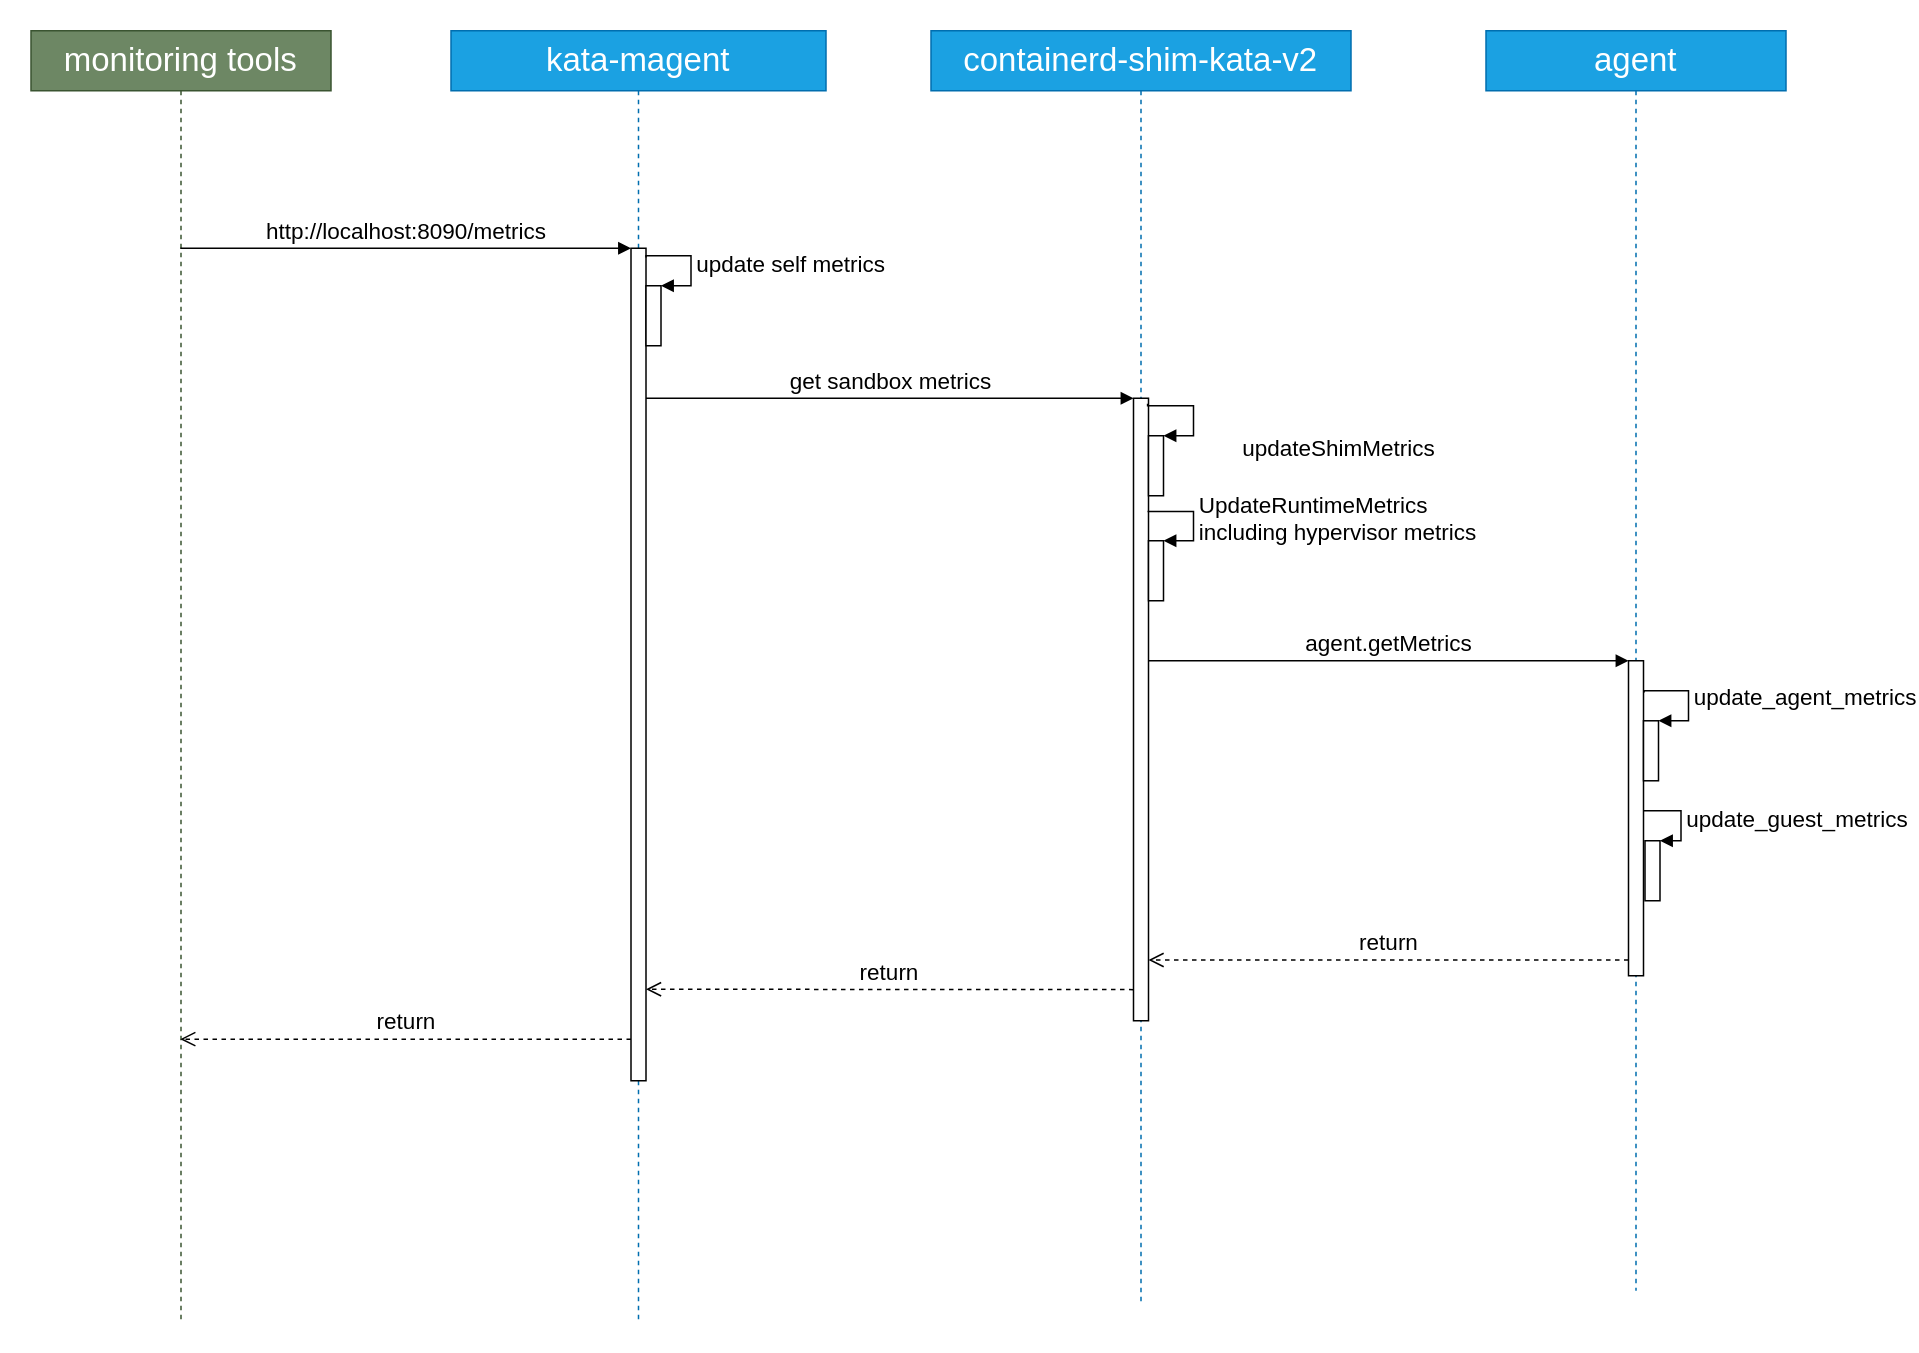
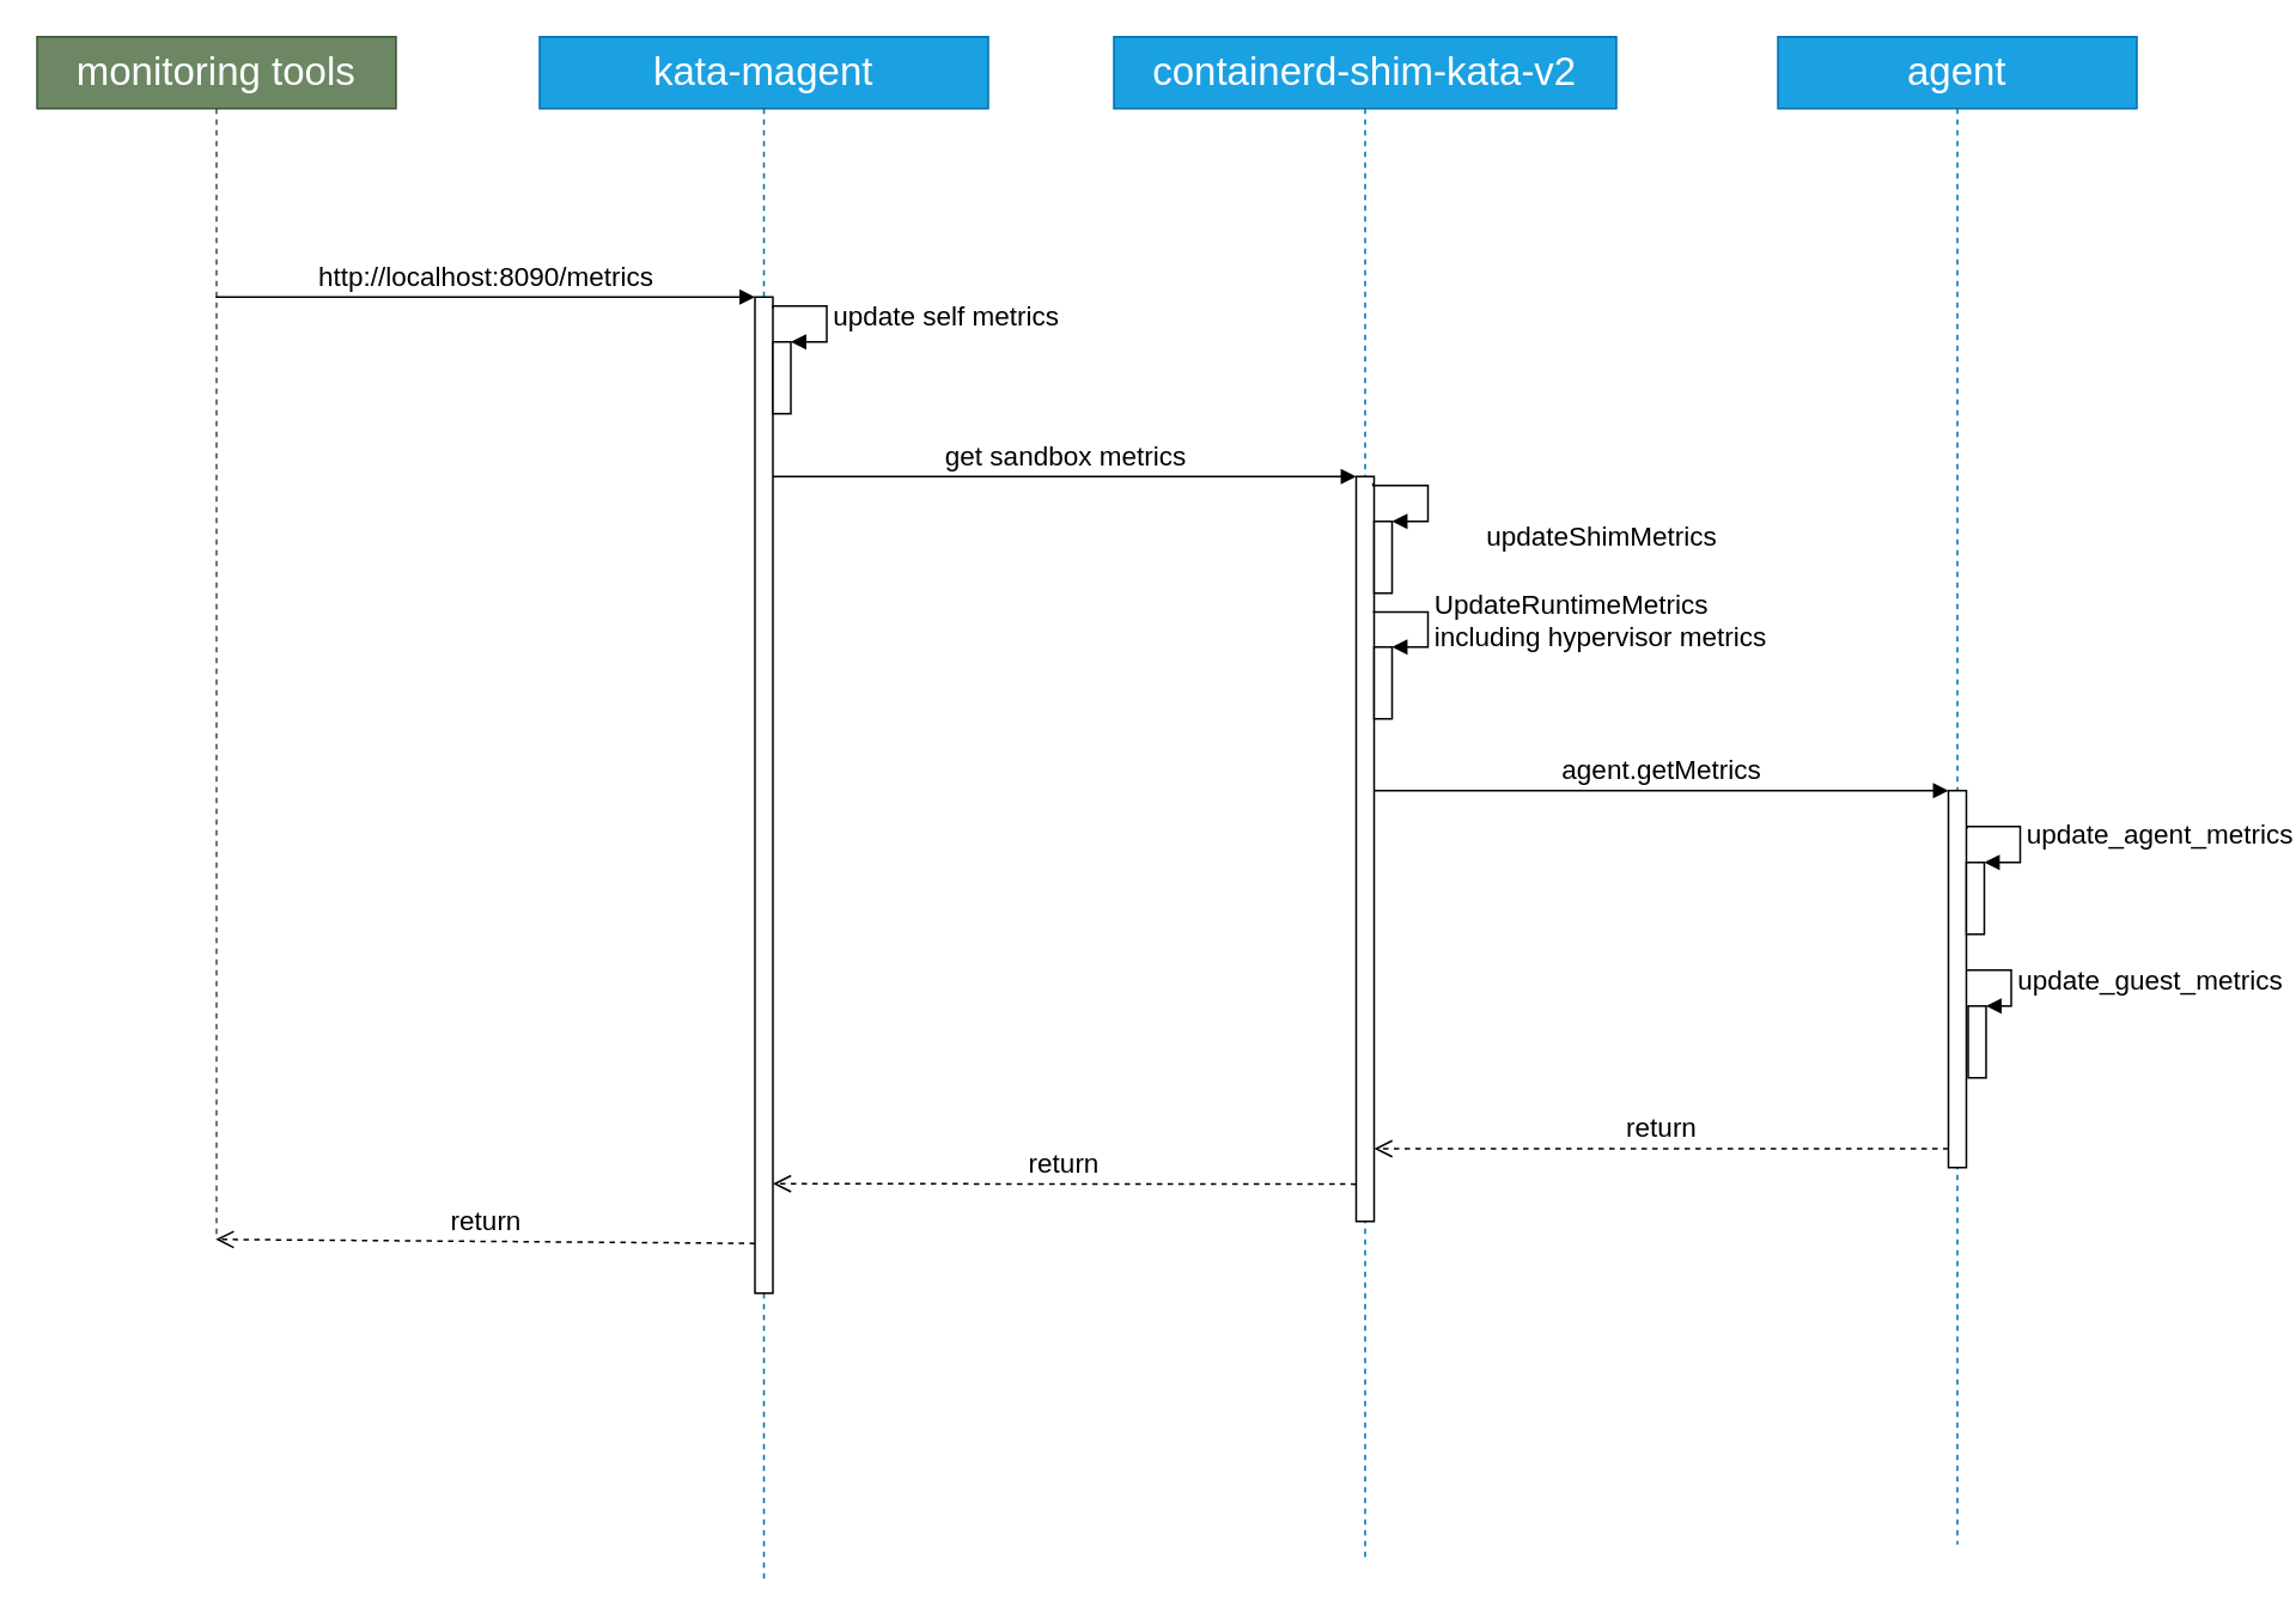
- <mxCell id="2" value="monitoring tools" style="shape=umlLifeline;perimeter=lifelinePerimeter;whiteSpace=wrap;html=1;container=1;collapsible=0;recursiveResize=0;outlineConnect=0;fontSize=22;fillColor=#6d8764;strokeColor=#3A5431;fontColor=#ffffff;" parent="1" vertex="1"><mxGeometry x="20" y="20" width="200" height="860" as="geometry" /></mxCell>
+ <mxCell id="2" value="monitoring tools" style="shape=umlLifeline;perimeter=lifelinePerimeter;whiteSpace=wrap;html=1;container=1;collapsible=0;recursiveResize=0;outlineConnect=0;fontSize=22;fillColor=#6d8764;strokeColor=#3A5431;fontColor=#ffffff;" parent="1" vertex="1"><mxGeometry x="20" y="20" width="200" height="670" as="geometry" /></mxCell>
